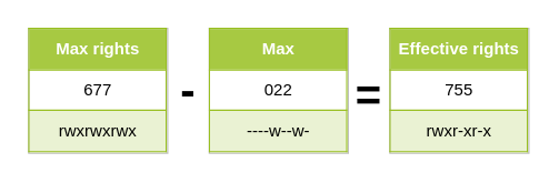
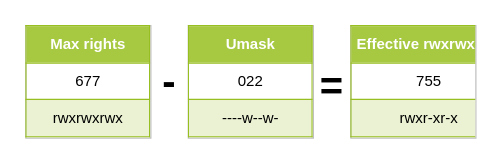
- <mxCell id="3" value="&lt;table border=&quot;1&quot; width=&quot;100%&quot; cellpadding=&quot;4&quot; style=&quot;width: 100% ; height: 100% ; border-collapse: collapse&quot;&gt;&lt;tbody&gt;&lt;tr style=&quot;background-color: #a7c942 ; color: #ffffff ; border: 1px solid #98bf21&quot;&gt;&lt;th&gt;Max&lt;/th&gt;&lt;/tr&gt;&lt;tr style=&quot;border: 1px solid #98bf21&quot;&gt;&lt;td&gt;022&lt;/td&gt;&lt;/tr&gt;&lt;tr style=&quot;background-color: #eaf2d3 ; border: 1px solid #98bf21&quot;&gt;&lt;td&gt;----w--w-&lt;/td&gt;&lt;/tr&gt;&lt;/tbody&gt;&lt;/table&gt;" style="text;html=1;strokeColor=#c0c0c0;fillColor=#ffffff;overflow=fill;rounded=0;align=center;" vertex="1" parent="1"><mxGeometry x="150" y="20" width="100" height="90" as="geometry" /></mxCell>
+ <mxCell id="3" value="&lt;table border=&quot;1&quot; width=&quot;100%&quot; cellpadding=&quot;4&quot; style=&quot;width: 100% ; height: 100% ; border-collapse: collapse&quot;&gt;&lt;tbody&gt;&lt;tr style=&quot;background-color: #a7c942 ; color: #ffffff ; border: 1px solid #98bf21&quot;&gt;&lt;th&gt;Umask&lt;/th&gt;&lt;/tr&gt;&lt;tr style=&quot;border: 1px solid #98bf21&quot;&gt;&lt;td&gt;022&lt;/td&gt;&lt;/tr&gt;&lt;tr style=&quot;background-color: #eaf2d3 ; border: 1px solid #98bf21&quot;&gt;&lt;td&gt;----w--w-&lt;/td&gt;&lt;/tr&gt;&lt;/tbody&gt;&lt;/table&gt;" style="text;html=1;strokeColor=#c0c0c0;fillColor=#ffffff;overflow=fill;rounded=0;align=center;" vertex="1" parent="1"><mxGeometry x="150" y="20" width="100" height="90" as="geometry" /></mxCell>
- <mxCell id="4" value="&lt;table border=&quot;1&quot; width=&quot;100%&quot; cellpadding=&quot;4&quot; style=&quot;width: 100% ; height: 100% ; border-collapse: collapse&quot;&gt;&lt;tbody&gt;&lt;tr style=&quot;background-color: #a7c942 ; color: #ffffff ; border: 1px solid #98bf21&quot;&gt;&lt;th&gt;Effective rights&lt;/th&gt;&lt;/tr&gt;&lt;tr style=&quot;border: 1px solid #98bf21&quot;&gt;&lt;td&gt;755&lt;/td&gt;&lt;/tr&gt;&lt;tr style=&quot;background-color: #eaf2d3 ; border: 1px solid #98bf21&quot;&gt;&lt;td&gt;rwxr-xr-x&lt;/td&gt;&lt;/tr&gt;&lt;/tbody&gt;&lt;/table&gt;" style="text;html=1;strokeColor=#c0c0c0;fillColor=#ffffff;overflow=fill;rounded=0;align=center;" vertex="1" parent="1"><mxGeometry x="280" y="20" width="100" height="90" as="geometry" /></mxCell>
+ <mxCell id="4" value="&lt;table border=&quot;1&quot; width=&quot;100%&quot; cellpadding=&quot;4&quot; style=&quot;width: 100% ; height: 100% ; border-collapse: collapse&quot;&gt;&lt;tbody&gt;&lt;tr style=&quot;background-color: #a7c942 ; color: #ffffff ; border: 1px solid #98bf21&quot;&gt;&lt;th&gt;Effective rwxrwxrwx&lt;/th&gt;&lt;/tr&gt;&lt;tr style=&quot;border: 1px solid #98bf21&quot;&gt;&lt;td&gt;755&lt;/td&gt;&lt;/tr&gt;&lt;tr style=&quot;background-color: #eaf2d3 ; border: 1px solid #98bf21&quot;&gt;&lt;td&gt;rwxr-xr-x&lt;/td&gt;&lt;/tr&gt;&lt;/tbody&gt;&lt;/table&gt;" style="text;html=1;strokeColor=#c0c0c0;fillColor=#ffffff;overflow=fill;rounded=0;align=center;" vertex="1" parent="1"><mxGeometry x="280" y="20" width="100" height="90" as="geometry" /></mxCell>
